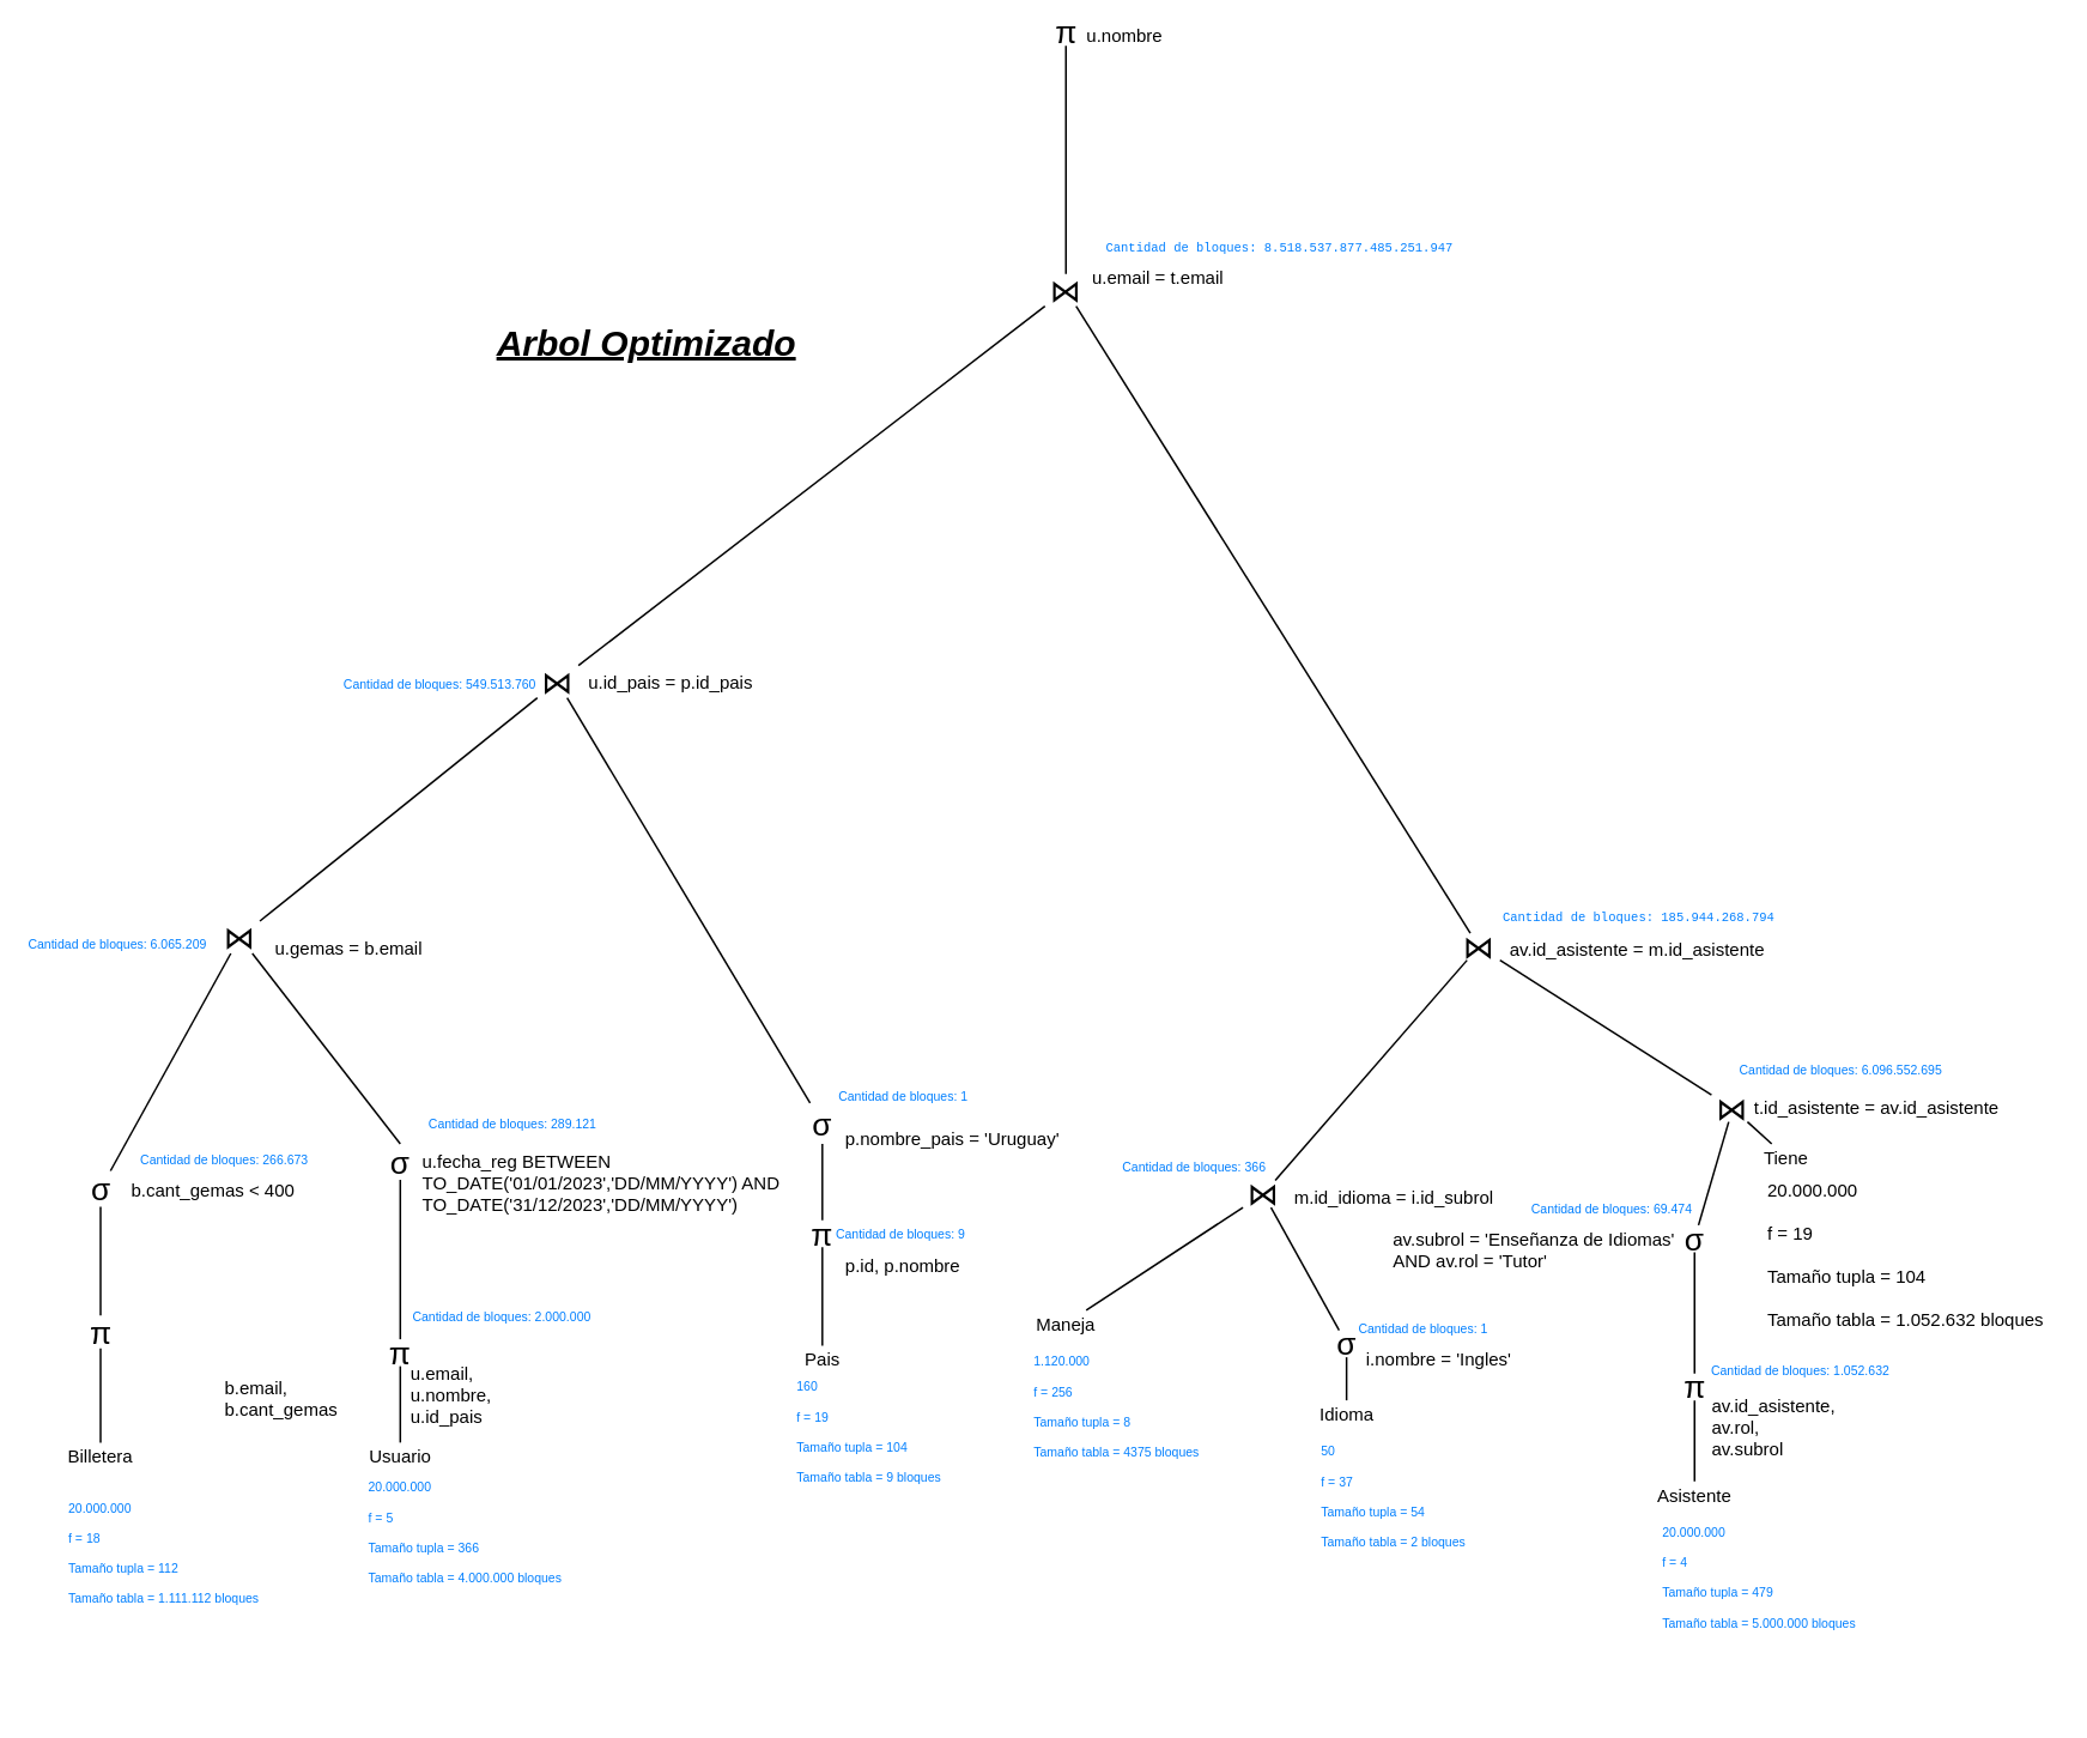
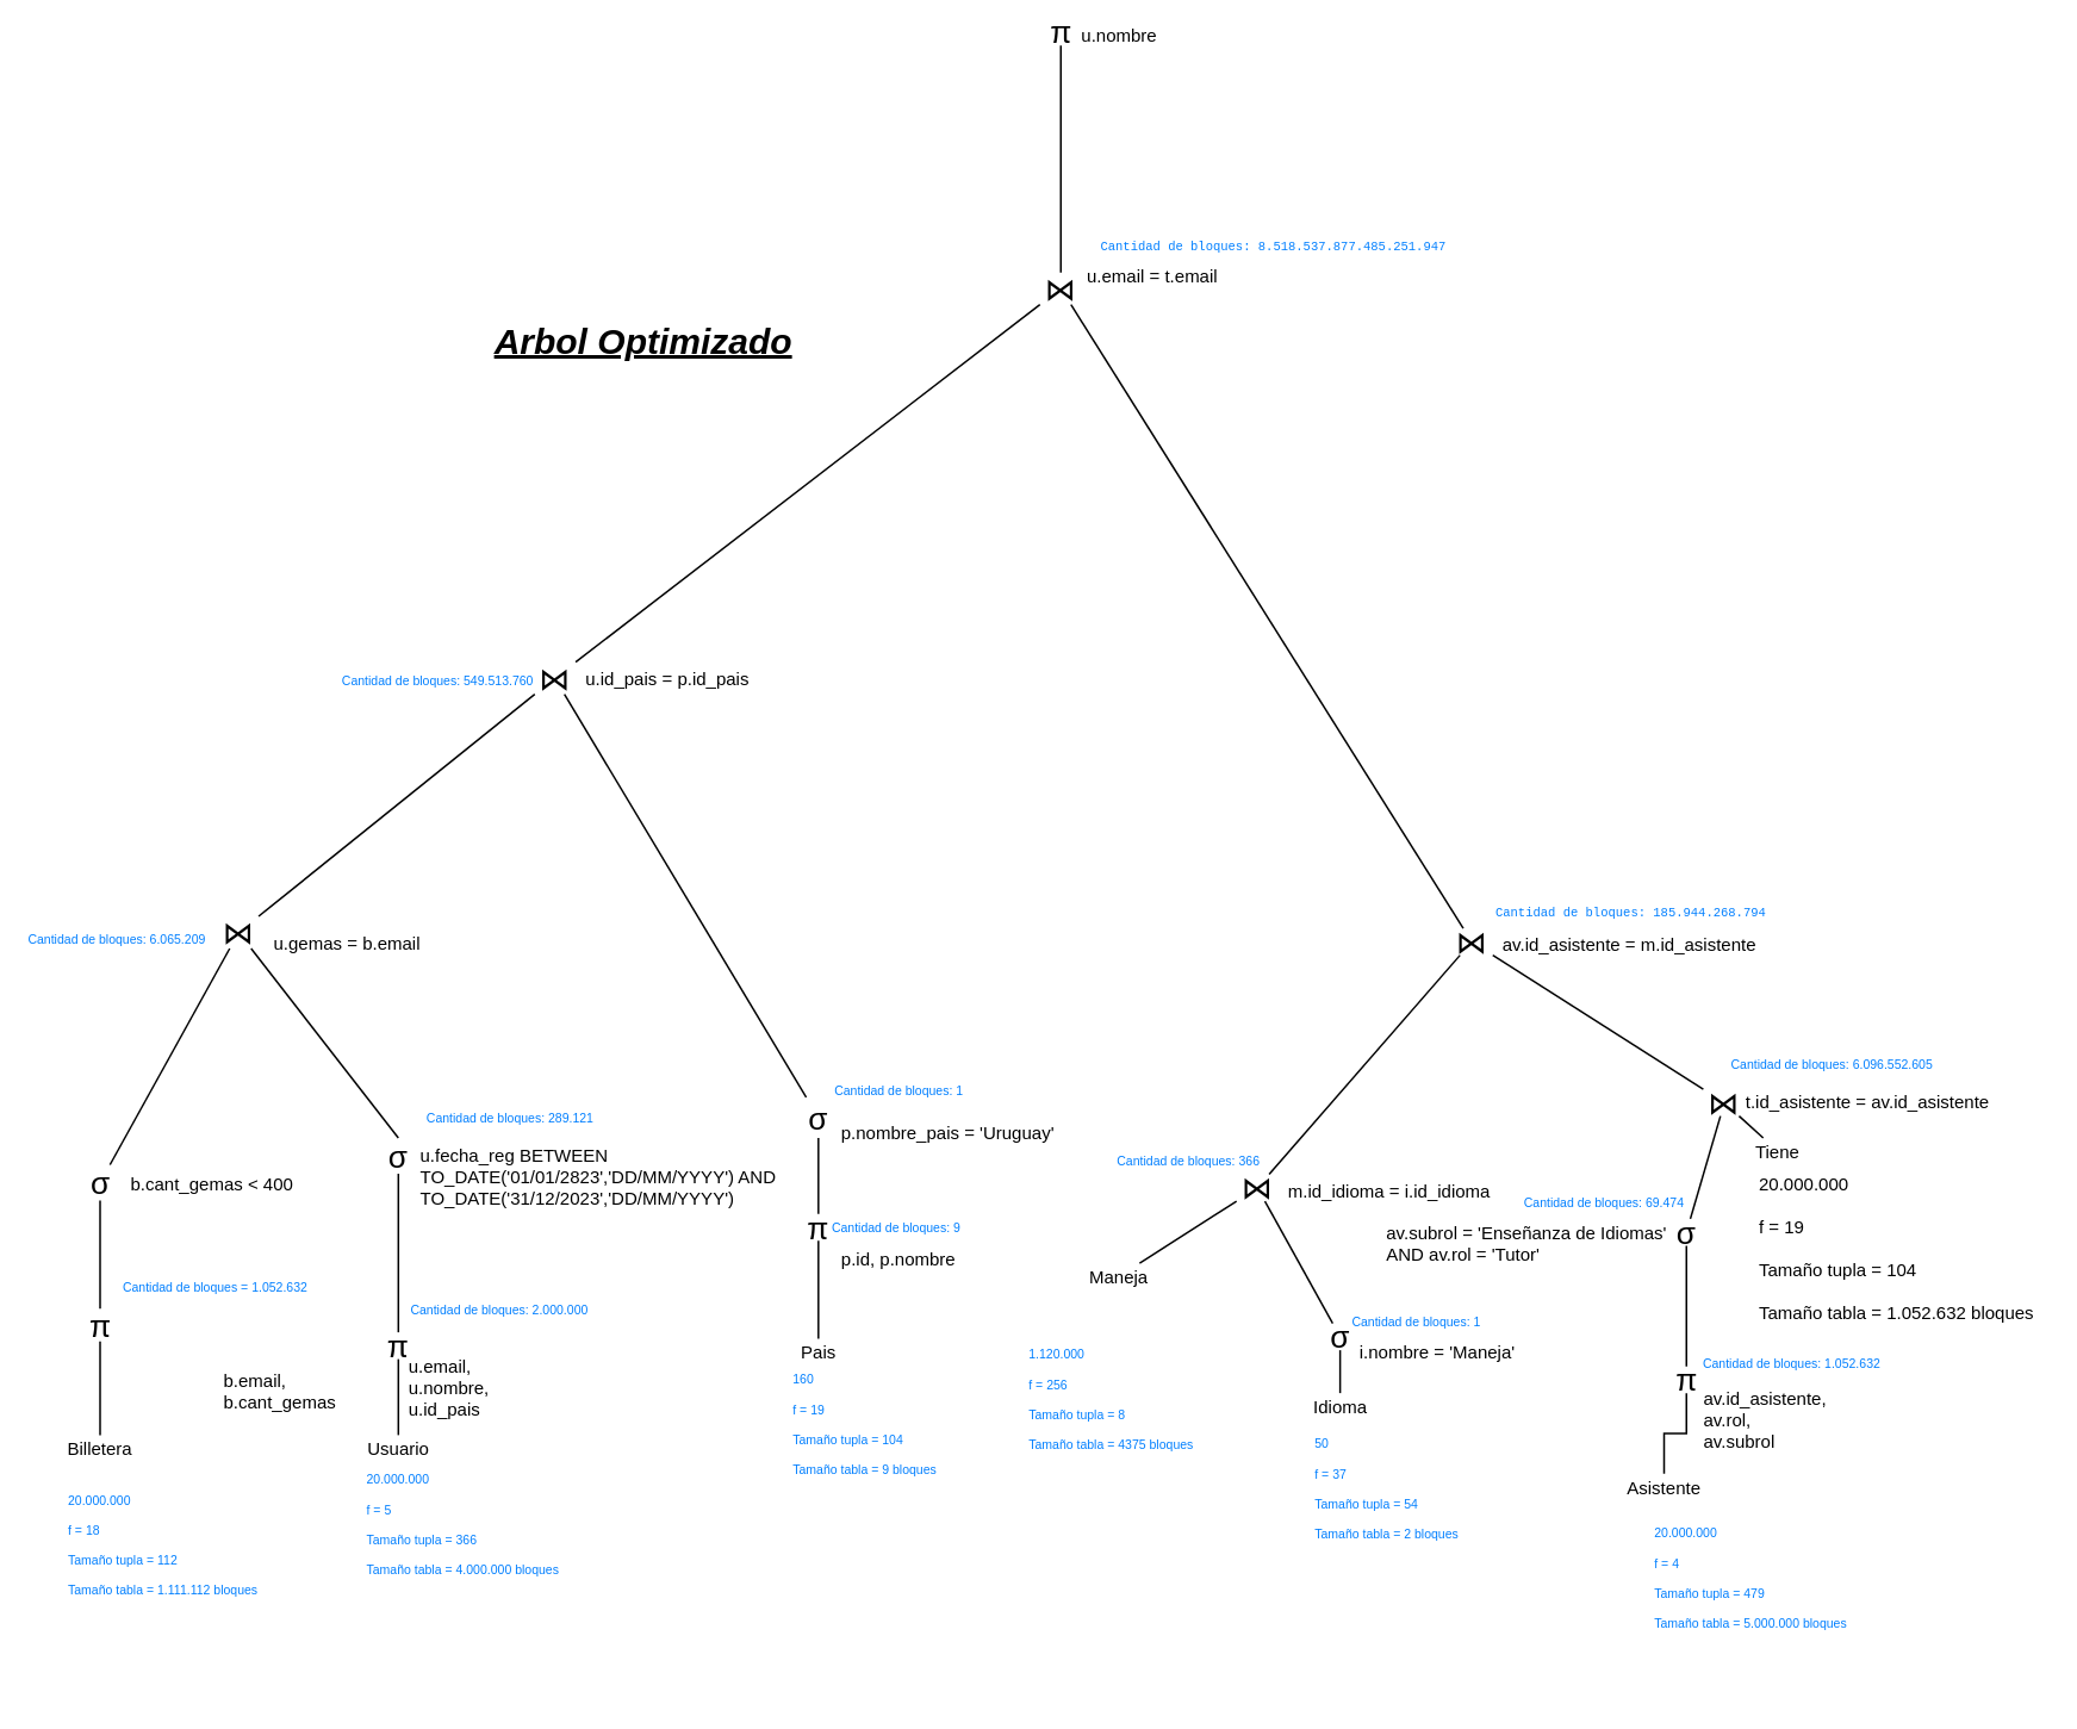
- <mxCell id="81" value="Cantidad de bloques: 6.096.552.695" style="text;html=1;align=center;verticalAlign=middle;resizable=0;points=[];autosize=1;strokeColor=none;fillColor=none;fontSize=14;fontFamily=Helvetica;fontColor=#007FFF;" vertex="1" parent="1"><mxGeometry x="1924" y="1174.75" width="250" height="30" as="geometry" /></mxCell>
+ <mxCell id="81" value="Cantidad de bloques: 6.096.552.605" style="text;html=1;align=center;verticalAlign=middle;resizable=0;points=[];autosize=1;strokeColor=none;fillColor=none;fontSize=14;fontFamily=Helvetica;fontColor=#007FFF;" vertex="1" parent="1"><mxGeometry x="1924" y="1174.75" width="250" height="30" as="geometry" /></mxCell>
- <mxCell id="72" value="Cantidad de bloques: 266.673" style="text;html=1;align=center;verticalAlign=middle;resizable=0;points=[];autosize=1;strokeColor=none;fillColor=none;fontSize=14;fontFamily=Helvetica;fontColor=#007FFF;" parent="1" vertex="1"><mxGeometry x="144" y="1275" width="210" height="30" as="geometry" /></mxCell>
- <mxCell id="15" value="&lt;span style=&quot;font-family: Helvetica; font-size: 20px; font-style: normal; font-variant-ligatures: normal; font-variant-caps: normal; letter-spacing: normal; orphans: 2; text-align: left; text-indent: 0px; text-transform: none; widows: 2; word-spacing: 0px; -webkit-text-stroke-width: 0px; white-space: normal; text-decoration-thickness: initial; text-decoration-style: initial; text-decoration-color: initial; float: none; display: inline !important;&quot;&gt;u.fecha_reg BETWEEN TO_DATE('01/01/2023','DD/MM/YYYY') AND TO_DATE('31/12/2023','DD/MM/YYYY')&lt;/span&gt;" style="text;whiteSpace=wrap;html=1;labelBackgroundColor=none;strokeWidth=2;fontColor=default;fontSize=20;fontStyle=0" parent="1" vertex="1"><mxGeometry x="467.75" y="1272.5" width="410" height="100" as="geometry" /></mxCell>
+ <mxCell id="15" value="&lt;span style=&quot;font-family: Helvetica; font-size: 20px; font-style: normal; font-variant-ligatures: normal; font-variant-caps: normal; letter-spacing: normal; orphans: 2; text-align: left; text-indent: 0px; text-transform: none; widows: 2; word-spacing: 0px; -webkit-text-stroke-width: 0px; white-space: normal; text-decoration-thickness: initial; text-decoration-style: initial; text-decoration-color: initial; float: none; display: inline !important;&quot;&gt;u.fecha_reg BETWEEN TO_DATE('01/01/2823','DD/MM/YYYY') AND TO_DATE('31/12/2023','DD/MM/YYYY')&lt;/span&gt;" style="text;whiteSpace=wrap;html=1;labelBackgroundColor=none;strokeWidth=2;fontColor=default;fontSize=20;fontStyle=0" parent="1" vertex="1"><mxGeometry x="467.75" y="1272.5" width="410" height="100" as="geometry" /></mxCell>
- <mxCell id="30" value="&lt;span style=&quot;font-family: Helvetica; font-size: 20px; font-style: normal; font-variant-ligatures: normal; font-variant-caps: normal; letter-spacing: normal; orphans: 2; text-align: left; text-indent: 0px; text-transform: none; widows: 2; word-spacing: 0px; -webkit-text-stroke-width: 0px; white-space: normal; text-decoration-thickness: initial; text-decoration-style: initial; text-decoration-color: initial; float: none; display: inline !important;&quot;&gt;m.id_idioma = i.id_subrol&lt;/span&gt;" style="text;whiteSpace=wrap;html=1;fontFamily=Helvetica;fontSize=20;labelBackgroundColor=none;strokeWidth=2;fontColor=default;fontStyle=0" parent="1" vertex="1"><mxGeometry x="1439" y="1313.25" width="260" height="40" as="geometry" /></mxCell>
+ <mxCell id="30" value="&lt;span style=&quot;font-family: Helvetica; font-size: 20px; font-style: normal; font-variant-ligatures: normal; font-variant-caps: normal; letter-spacing: normal; orphans: 2; text-align: left; text-indent: 0px; text-transform: none; widows: 2; word-spacing: 0px; -webkit-text-stroke-width: 0px; white-space: normal; text-decoration-thickness: initial; text-decoration-style: initial; text-decoration-color: initial; float: none; display: inline !important;&quot;&gt;m.id_idioma = i.id_idioma&lt;/span&gt;" style="text;whiteSpace=wrap;html=1;fontFamily=Helvetica;fontSize=20;labelBackgroundColor=none;strokeWidth=2;fontColor=default;fontStyle=0" parent="1" vertex="1"><mxGeometry x="1439" y="1313.25" width="260" height="40" as="geometry" /></mxCell>
+ <mxCell id="71" value="Cantidad de bloques = 1.052.632" style="text;html=1;align=center;verticalAlign=middle;resizable=0;points=[];autosize=1;strokeColor=none;fillColor=none;fontSize=14;fontFamily=Helvetica;fontColor=#007FFF;" parent="1" vertex="1"><mxGeometry x="125" y="1425" width="230" height="30" as="geometry" /></mxCell>
- <mxCell id="25" value="Maneja" style="text;html=1;align=center;verticalAlign=middle;whiteSpace=wrap;rounded=0;fontSize=20;labelBackgroundColor=none;strokeWidth=2;fontColor=default;fontStyle=0" parent="1" vertex="1"><mxGeometry x="1148.75" y="1457.75" width="75" height="30" as="geometry" /></mxCell>
+ <mxCell id="25" value="Maneja" style="text;html=1;align=center;verticalAlign=middle;whiteSpace=wrap;rounded=0;fontSize=20;labelBackgroundColor=none;strokeWidth=2;fontColor=default;fontStyle=0" parent="1" vertex="1"><mxGeometry x="1213.75" y="1412.75" width="75" height="30" as="geometry" /></mxCell>
- <mxCell id="28" value="&lt;span style=&quot;font-family: Helvetica; font-size: 20px; font-style: normal; font-variant-ligatures: normal; font-variant-caps: normal; letter-spacing: normal; orphans: 2; text-align: left; text-indent: 0px; text-transform: none; widows: 2; word-spacing: 0px; -webkit-text-stroke-width: 0px; white-space: normal; text-decoration-thickness: initial; text-decoration-style: initial; text-decoration-color: initial; float: none; display: inline !important;&quot;&gt;i.nombre = 'Ingles'&lt;/span&gt;" style="text;whiteSpace=wrap;html=1;fontFamily=Helvetica;fontSize=20;labelBackgroundColor=none;strokeWidth=2;fontColor=default;fontStyle=0" parent="1" vertex="1"><mxGeometry x="1519" y="1493" width="180" height="38" as="geometry" /></mxCell>
+ <mxCell id="28" value="&lt;span style=&quot;font-family: Helvetica; font-size: 20px; font-style: normal; font-variant-ligatures: normal; font-variant-caps: normal; letter-spacing: normal; orphans: 2; text-align: left; text-indent: 0px; text-transform: none; widows: 2; word-spacing: 0px; -webkit-text-stroke-width: 0px; white-space: normal; text-decoration-thickness: initial; text-decoration-style: initial; text-decoration-color: initial; float: none; display: inline !important;&quot;&gt;i.nombre = 'Maneja'&lt;/span&gt;" style="text;whiteSpace=wrap;html=1;fontFamily=Helvetica;fontSize=20;labelBackgroundColor=none;strokeWidth=2;fontColor=default;fontStyle=0" parent="1" vertex="1"><mxGeometry x="1519" y="1493" width="180" height="38" as="geometry" /></mxCell>
- <mxCell id="40" value="Asistente" style="text;html=1;align=center;verticalAlign=middle;whiteSpace=wrap;rounded=0;fontSize=20;labelBackgroundColor=none;strokeWidth=2;fontColor=default;fontStyle=0" parent="1" vertex="1"><mxGeometry x="1849" y="1648" width="75" height="30" as="geometry" /></mxCell>
+ <mxCell id="40" value="Asistente" style="text;html=1;align=center;verticalAlign=middle;whiteSpace=wrap;rounded=0;fontSize=20;labelBackgroundColor=none;strokeWidth=2;fontColor=default;fontStyle=0" parent="1" vertex="1"><mxGeometry x="1824" y="1648" width="75" height="30" as="geometry" /></mxCell>
- <mxCell id="69" value="&lt;font style=&quot;font-size: 14px;&quot;&gt;20.000.000&lt;br style=&quot;font-size: 14px;&quot;&gt;&lt;br style=&quot;font-size: 14px;&quot;&gt;f = 4&lt;br style=&quot;font-size: 14px;&quot;&gt;&lt;br style=&quot;font-size: 14px;&quot;&gt;Tamaño tupla = 479&lt;br style=&quot;font-size: 14px;&quot;&gt;&lt;br style=&quot;font-size: 14px;&quot;&gt;Tamaño tabla = 5.000.000 bloques&lt;br style=&quot;font-size: 14px;&quot;&gt;&lt;/font&gt;" style="text;html=1;strokeColor=none;fillColor=none;align=left;verticalAlign=top;whiteSpace=wrap;rounded=0;fontColor=#007FFF;fontSize=14;" parent="1" vertex="1"><mxGeometry x="1849" y="1690" width="331.25" height="222" as="geometry" /></mxCell>
+ <mxCell id="69" value="&lt;font style=&quot;font-size: 14px;&quot;&gt;20.000.000&lt;br style=&quot;font-size: 14px;&quot;&gt;&lt;br style=&quot;font-size: 14px;&quot;&gt;f = 4&lt;br style=&quot;font-size: 14px;&quot;&gt;&lt;br style=&quot;font-size: 14px;&quot;&gt;Tamaño tupla = 479&lt;br style=&quot;font-size: 14px;&quot;&gt;&lt;br style=&quot;font-size: 14px;&quot;&gt;Tamaño tabla = 5.000.000 bloques&lt;br style=&quot;font-size: 14px;&quot;&gt;&lt;/font&gt;" style="text;html=1;strokeColor=none;fillColor=none;align=left;verticalAlign=top;whiteSpace=wrap;rounded=0;fontColor=#007FFF;fontSize=14;" parent="1" vertex="1"><mxGeometry x="1849" y="1700" width="331.25" height="222" as="geometry" /></mxCell>
